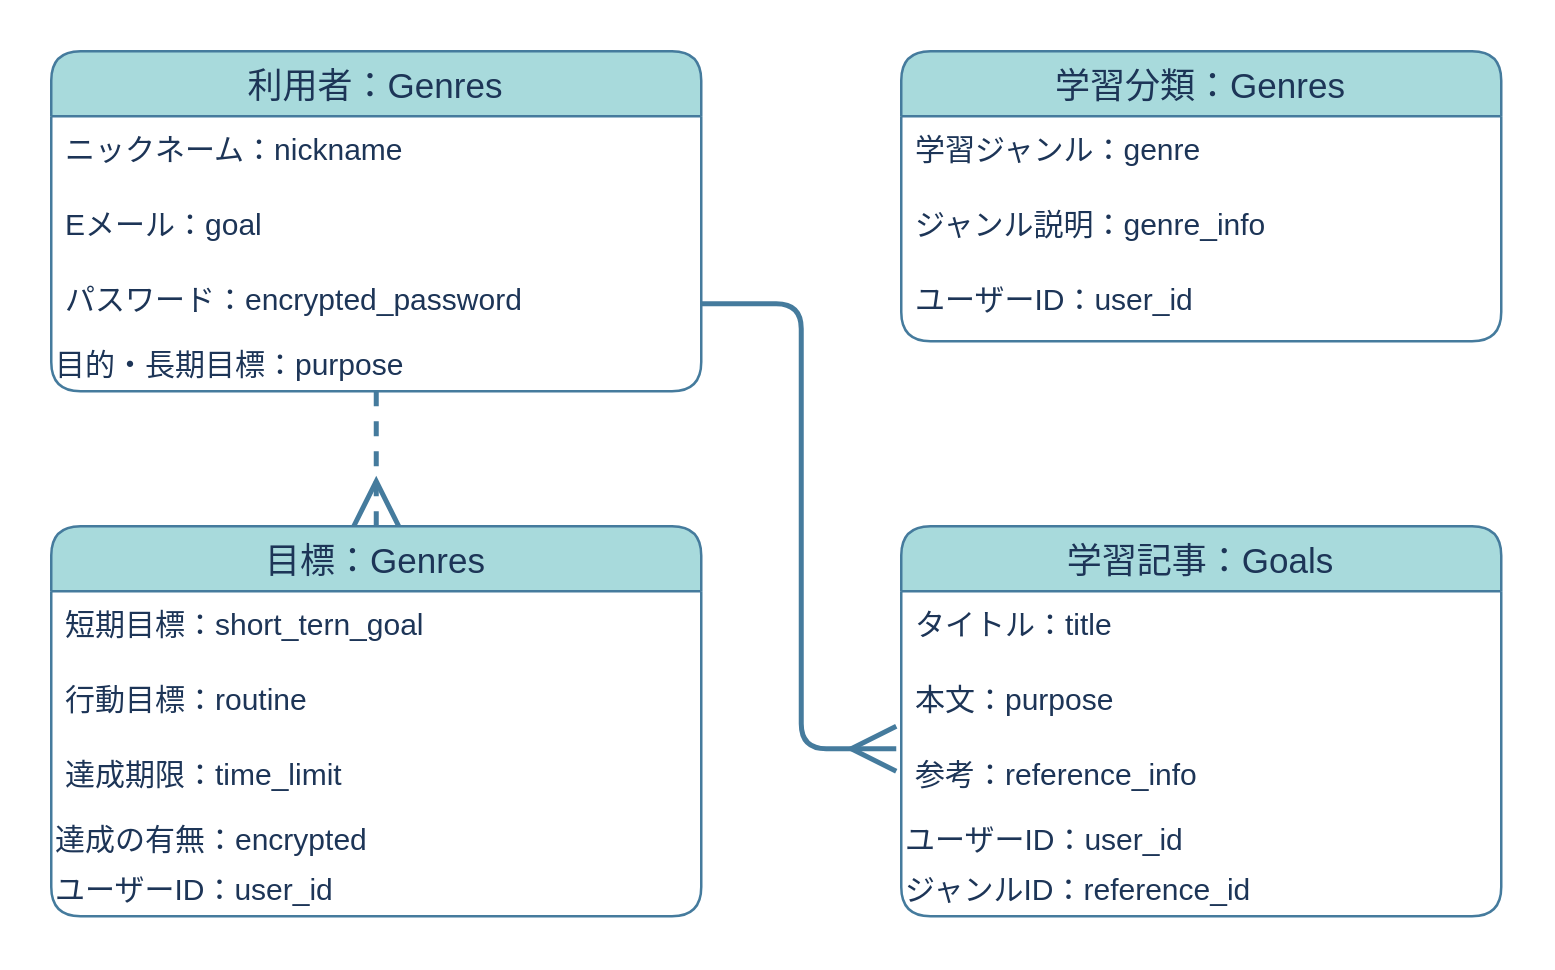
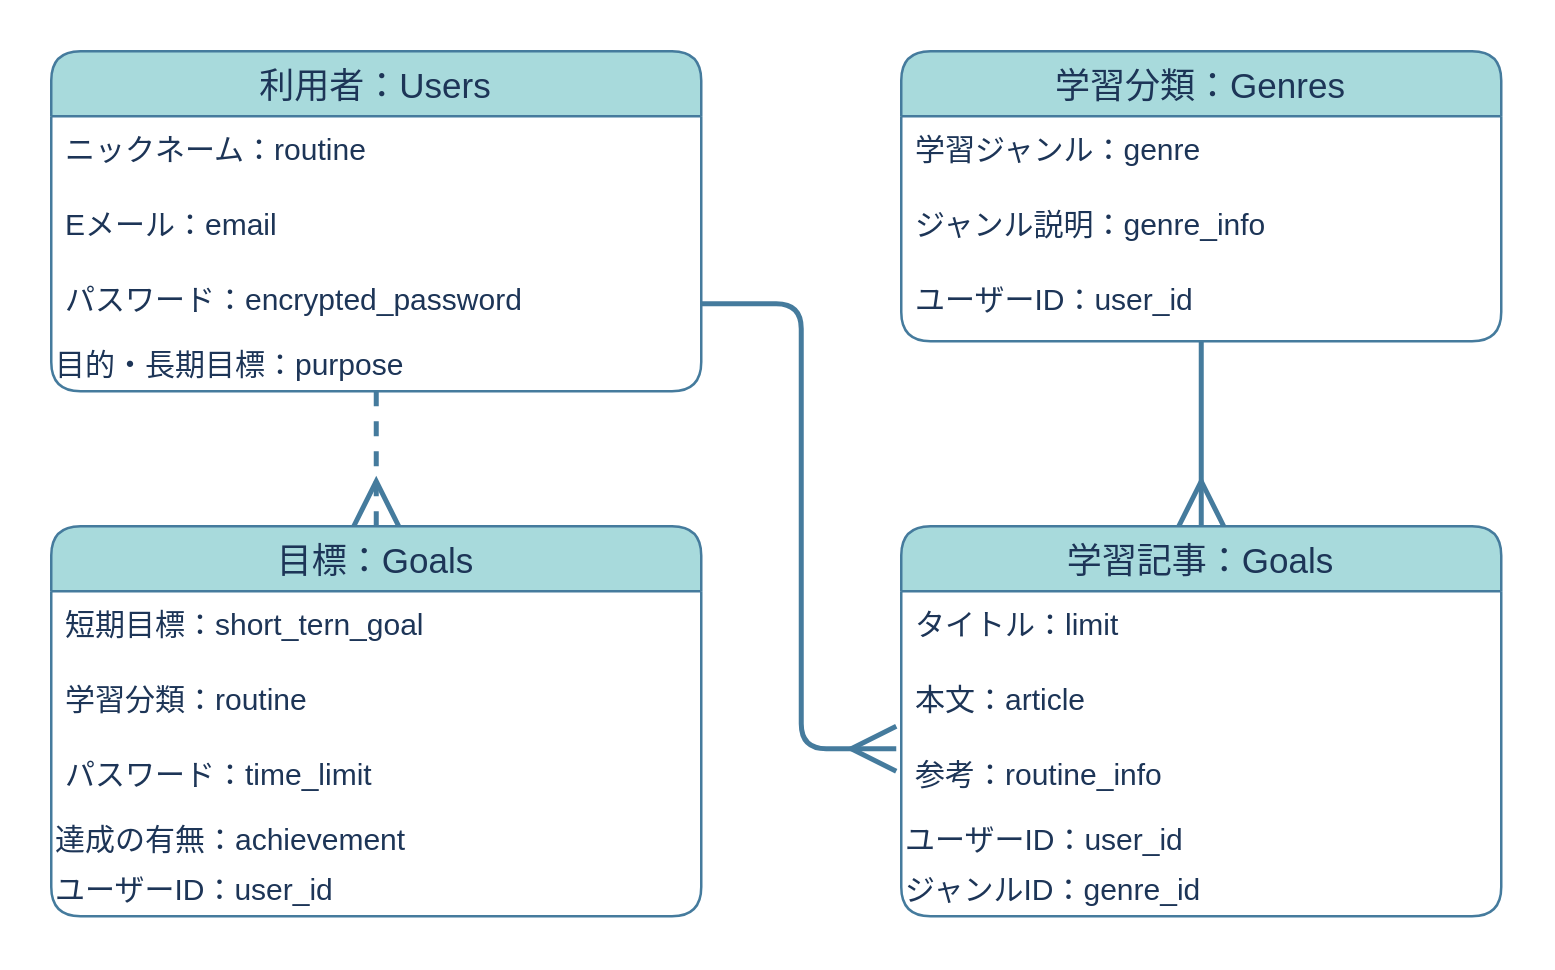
- <mxCell id="3" value="利用者：Genres" style="swimlane;fontStyle=0;childLayout=stackLayout;horizontal=1;startSize=26;horizontalStack=0;resizeParent=1;resizeParentMax=0;resizeLast=0;collapsible=1;marginBottom=0;align=center;fontSize=14;rounded=1;fillColor=#A8DADC;strokeColor=#457B9D;fontColor=#1D3557;" parent="1" vertex="1"><mxGeometry x="20" y="20" width="260" height="136" as="geometry" /></mxCell>
+ <mxCell id="3" value="利用者：Users" style="swimlane;fontStyle=0;childLayout=stackLayout;horizontal=1;startSize=26;horizontalStack=0;resizeParent=1;resizeParentMax=0;resizeLast=0;collapsible=1;marginBottom=0;align=center;fontSize=14;rounded=1;fillColor=#A8DADC;strokeColor=#457B9D;fontColor=#1D3557;" parent="1" vertex="1"><mxGeometry x="20" y="20" width="260" height="136" as="geometry" /></mxCell>
- <mxCell id="4" value="ニックネーム：nickname" style="text;strokeColor=none;fillColor=none;spacingLeft=4;spacingRight=4;overflow=hidden;rotatable=0;points=[[0,0.5],[1,0.5]];portConstraint=eastwest;fontSize=12;rounded=1;fontColor=#1D3557;" parent="3" vertex="1"><mxGeometry y="26" width="260" height="30" as="geometry" /></mxCell>
+ <mxCell id="4" value="ニックネーム：routine" style="text;strokeColor=none;fillColor=none;spacingLeft=4;spacingRight=4;overflow=hidden;rotatable=0;points=[[0,0.5],[1,0.5]];portConstraint=eastwest;fontSize=12;rounded=1;fontColor=#1D3557;" parent="3" vertex="1"><mxGeometry y="26" width="260" height="30" as="geometry" /></mxCell>
- <mxCell id="5" value="Eメール：goal" style="text;strokeColor=none;fillColor=none;spacingLeft=4;spacingRight=4;overflow=hidden;rotatable=0;points=[[0,0.5],[1,0.5]];portConstraint=eastwest;fontSize=12;rounded=1;fontColor=#1D3557;" parent="3" vertex="1"><mxGeometry y="56" width="260" height="30" as="geometry" /></mxCell>
+ <mxCell id="5" value="Eメール：email" style="text;strokeColor=none;fillColor=none;spacingLeft=4;spacingRight=4;overflow=hidden;rotatable=0;points=[[0,0.5],[1,0.5]];portConstraint=eastwest;fontSize=12;rounded=1;fontColor=#1D3557;" parent="3" vertex="1"><mxGeometry y="56" width="260" height="30" as="geometry" /></mxCell>
+ <mxCell id="8" style="edgeStyle=orthogonalEdgeStyle;orthogonalLoop=1;jettySize=auto;html=1;endArrow=ERmany;endFill=0;endSize=15;strokeWidth=2;strokeColor=#457B9D;fontColor=#1D3557;labelBackgroundColor=#F1FAEE;" parent="1" source="9" target="13" edge="1"><mxGeometry relative="1" as="geometry" /></mxCell>
- <mxCell id="20" value="目標：Genres" style="swimlane;fontStyle=0;childLayout=stackLayout;horizontal=1;startSize=26;horizontalStack=0;resizeParent=1;resizeParentMax=0;resizeLast=0;collapsible=1;marginBottom=0;align=center;fontSize=14;rounded=1;fillColor=#A8DADC;strokeColor=#457B9D;fontColor=#1D3557;" parent="1" vertex="1"><mxGeometry x="20" y="210" width="260" height="156" as="geometry" /></mxCell>
+ <mxCell id="20" value="目標：Goals" style="swimlane;fontStyle=0;childLayout=stackLayout;horizontal=1;startSize=26;horizontalStack=0;resizeParent=1;resizeParentMax=0;resizeLast=0;collapsible=1;marginBottom=0;align=center;fontSize=14;rounded=1;fillColor=#A8DADC;strokeColor=#457B9D;fontColor=#1D3557;" parent="1" vertex="1"><mxGeometry x="20" y="210" width="260" height="156" as="geometry" /></mxCell>
- <mxCell id="14" value="タイトル：title" style="text;strokeColor=none;fillColor=none;spacingLeft=4;spacingRight=4;overflow=hidden;rotatable=0;points=[[0,0.5],[1,0.5]];portConstraint=eastwest;fontSize=12;rounded=1;fontColor=#1D3557;" parent="13" vertex="1"><mxGeometry y="26" width="240" height="30" as="geometry" /></mxCell>
+ <mxCell id="14" value="タイトル：limit" style="text;strokeColor=none;fillColor=none;spacingLeft=4;spacingRight=4;overflow=hidden;rotatable=0;points=[[0,0.5],[1,0.5]];portConstraint=eastwest;fontSize=12;rounded=1;fontColor=#1D3557;" parent="13" vertex="1"><mxGeometry y="26" width="240" height="30" as="geometry" /></mxCell>
- <mxCell id="22" value="行動目標：routine" style="text;strokeColor=none;fillColor=none;spacingLeft=4;spacingRight=4;overflow=hidden;rotatable=0;points=[[0,0.5],[1,0.5]];portConstraint=eastwest;fontSize=12;rounded=1;fontColor=#1D3557;" parent="20" vertex="1"><mxGeometry y="56" width="260" height="30" as="geometry" /></mxCell>
+ <mxCell id="22" value="学習分類：routine" style="text;strokeColor=none;fillColor=none;spacingLeft=4;spacingRight=4;overflow=hidden;rotatable=0;points=[[0,0.5],[1,0.5]];portConstraint=eastwest;fontSize=12;rounded=1;fontColor=#1D3557;" parent="20" vertex="1"><mxGeometry y="56" width="260" height="30" as="geometry" /></mxCell>
- <mxCell id="15" value="本文：purpose" style="text;strokeColor=none;fillColor=none;spacingLeft=4;spacingRight=4;overflow=hidden;rotatable=0;points=[[0,0.5],[1,0.5]];portConstraint=eastwest;fontSize=12;rounded=1;fontColor=#1D3557;" parent="13" vertex="1"><mxGeometry y="56" width="240" height="30" as="geometry" /></mxCell>
+ <mxCell id="15" value="本文：article" style="text;strokeColor=none;fillColor=none;spacingLeft=4;spacingRight=4;overflow=hidden;rotatable=0;points=[[0,0.5],[1,0.5]];portConstraint=eastwest;fontSize=12;rounded=1;fontColor=#1D3557;" parent="13" vertex="1"><mxGeometry y="56" width="240" height="30" as="geometry" /></mxCell>
- <mxCell id="23" value="達成期限：time_limit" style="text;strokeColor=none;fillColor=none;spacingLeft=4;spacingRight=4;overflow=hidden;rotatable=0;points=[[0,0.5],[1,0.5]];portConstraint=eastwest;fontSize=12;rounded=1;fontColor=#1D3557;" parent="20" vertex="1"><mxGeometry y="86" width="260" height="30" as="geometry" /></mxCell>
+ <mxCell id="23" value="パスワード：time_limit" style="text;strokeColor=none;fillColor=none;spacingLeft=4;spacingRight=4;overflow=hidden;rotatable=0;points=[[0,0.5],[1,0.5]];portConstraint=eastwest;fontSize=12;rounded=1;fontColor=#1D3557;" parent="20" vertex="1"><mxGeometry y="86" width="260" height="30" as="geometry" /></mxCell>
- <mxCell id="16" value="参考：reference_info" style="text;strokeColor=none;fillColor=none;spacingLeft=4;spacingRight=4;overflow=hidden;rotatable=0;points=[[0,0.5],[1,0.5]];portConstraint=eastwest;fontSize=12;rounded=1;fontColor=#1D3557;" parent="13" vertex="1"><mxGeometry y="86" width="240" height="30" as="geometry" /></mxCell>
+ <mxCell id="16" value="参考：routine_info" style="text;strokeColor=none;fillColor=none;spacingLeft=4;spacingRight=4;overflow=hidden;rotatable=0;points=[[0,0.5],[1,0.5]];portConstraint=eastwest;fontSize=12;rounded=1;fontColor=#1D3557;" parent="13" vertex="1"><mxGeometry y="86" width="240" height="30" as="geometry" /></mxCell>
- <mxCell id="24" value="達成の有無：encrypted" style="text;html=1;resizable=0;autosize=1;align=left;verticalAlign=middle;points=[];fillColor=none;strokeColor=none;rounded=1;fontColor=#1D3557;" parent="20" vertex="1"><mxGeometry y="116" width="260" height="20" as="geometry" /></mxCell>
+ <mxCell id="24" value="達成の有無：achievement" style="text;html=1;resizable=0;autosize=1;align=left;verticalAlign=middle;points=[];fillColor=none;strokeColor=none;rounded=1;fontColor=#1D3557;" parent="20" vertex="1"><mxGeometry y="116" width="260" height="20" as="geometry" /></mxCell>
- <mxCell id="18" value="ジャンルID：reference_id" style="text;html=1;resizable=0;autosize=1;align=left;verticalAlign=middle;points=[];fillColor=none;strokeColor=none;rounded=1;fontColor=#1D3557;" parent="13" vertex="1"><mxGeometry y="136" width="240" height="20" as="geometry" /></mxCell>
+ <mxCell id="18" value="ジャンルID：genre_id" style="text;html=1;resizable=0;autosize=1;align=left;verticalAlign=middle;points=[];fillColor=none;strokeColor=none;rounded=1;fontColor=#1D3557;" parent="13" vertex="1"><mxGeometry y="136" width="240" height="20" as="geometry" /></mxCell>
